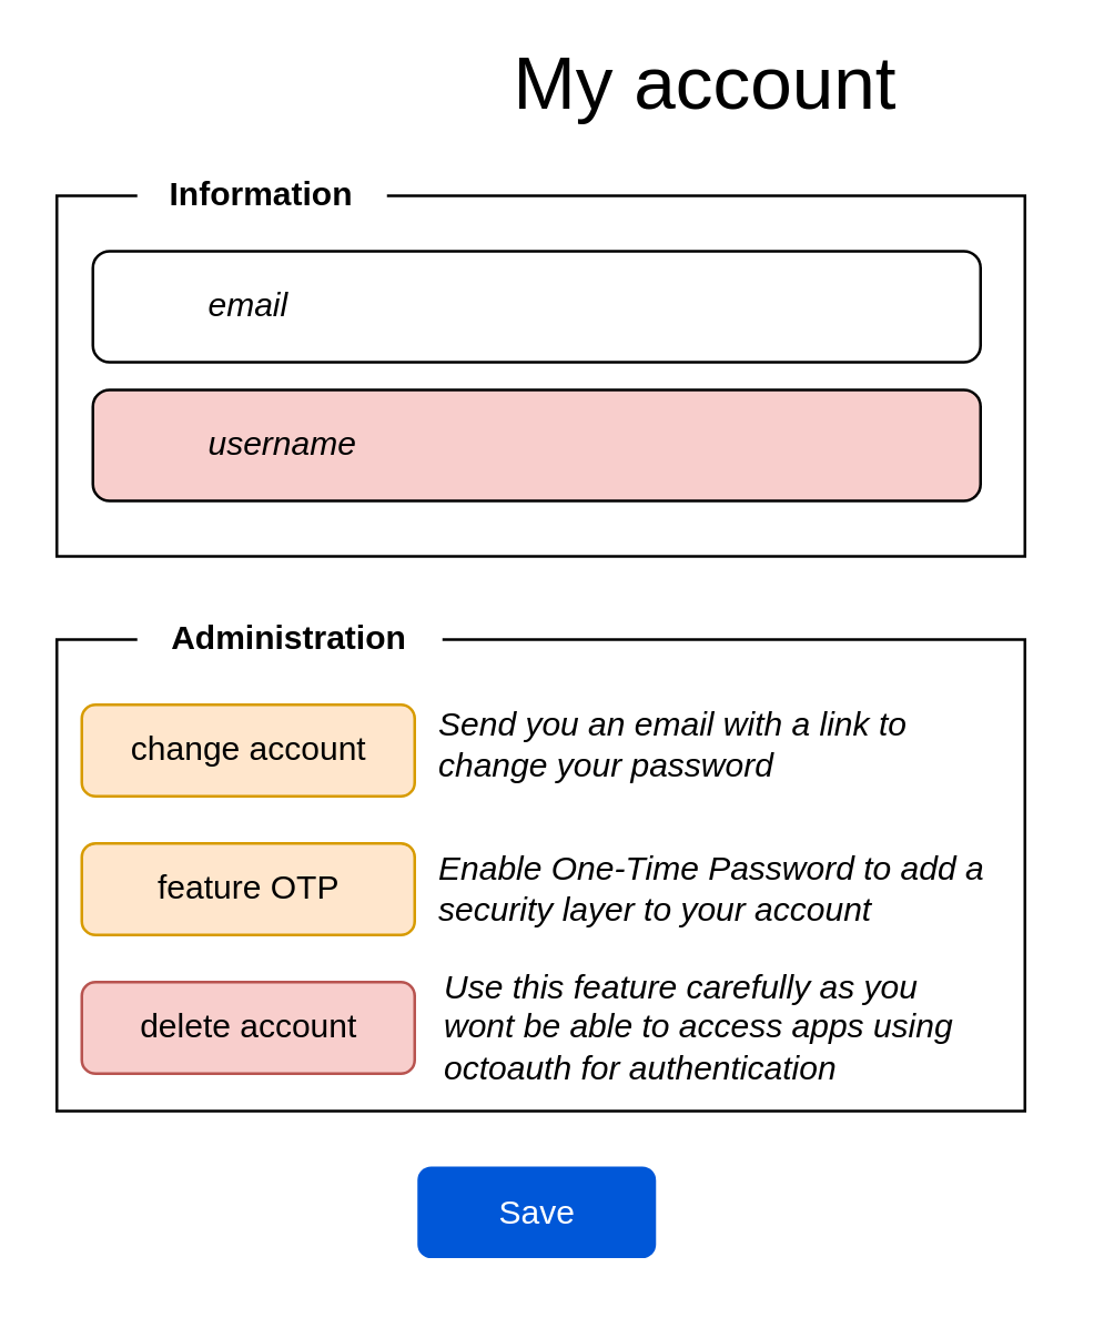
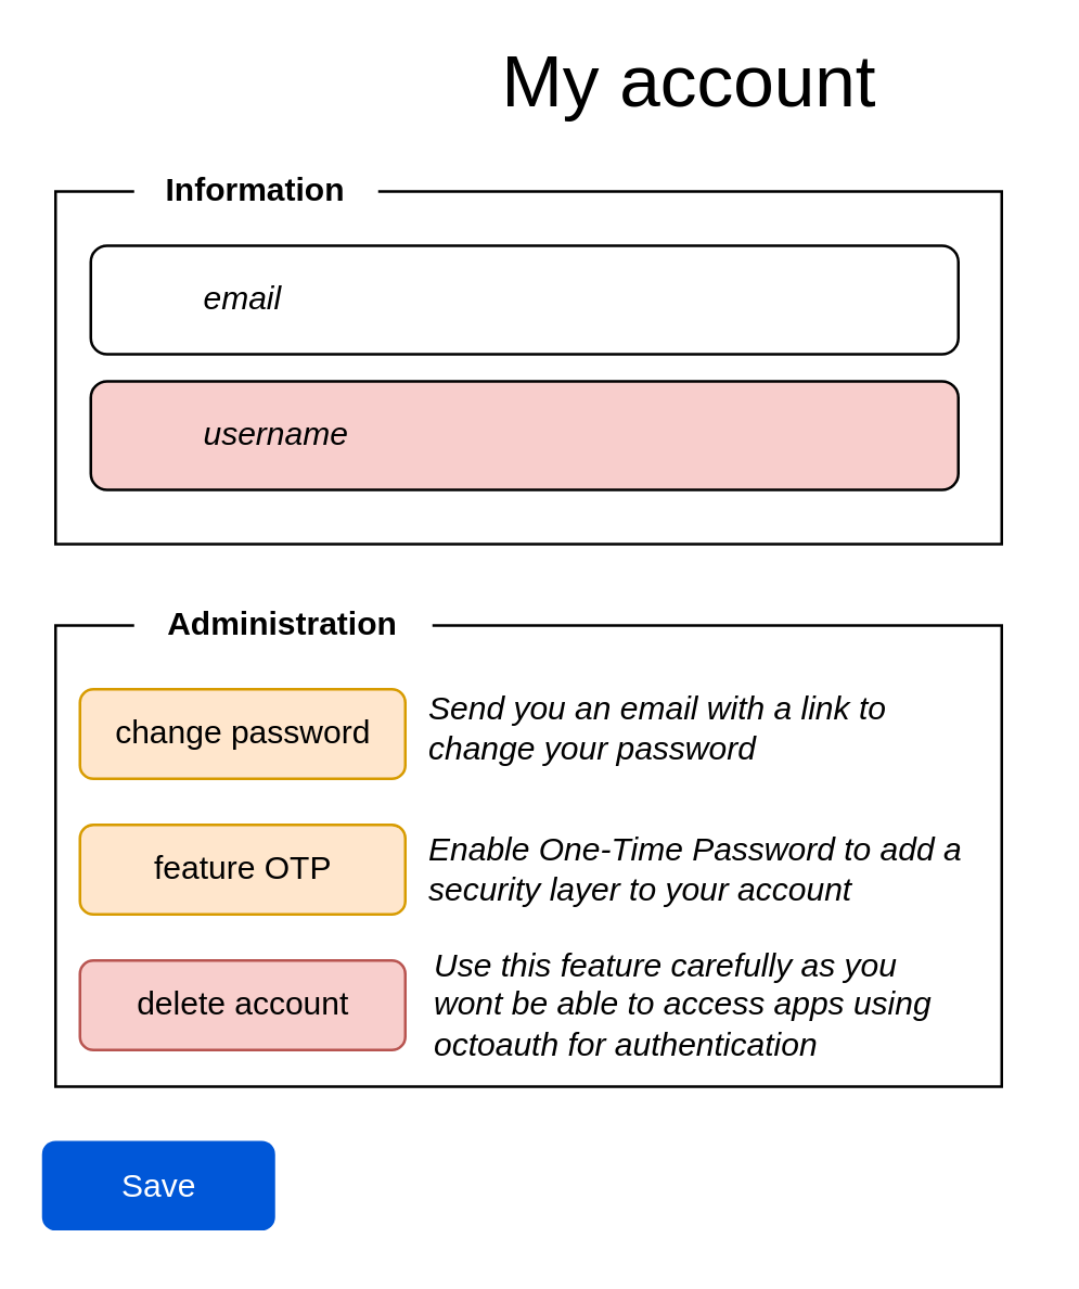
- <mxCell id="15" value="&lt;span&gt;change account&lt;/span&gt;" style="rounded=1;fillColor=#ffe6cc;align=center;strokeColor=#d79b00;html=1;fontSize=12;sketch=0;" vertex="1" parent="1"><mxGeometry x="29" y="253.5" width="120" height="33" as="geometry" /></mxCell>
+ <mxCell id="15" value="&lt;span&gt;change password&lt;/span&gt;" style="rounded=1;fillColor=#ffe6cc;align=center;strokeColor=#d79b00;html=1;fontSize=12;sketch=0;" vertex="1" parent="1"><mxGeometry x="29" y="253.5" width="120" height="33" as="geometry" /></mxCell>
- <mxCell id="12" value="Save" style="rounded=1;fillColor=#0057D8;align=center;strokeColor=none;html=1;fontColor=#ffffff;fontSize=12;sketch=0;" vertex="1" parent="1"><mxGeometry x="150" y="420" width="86" height="33" as="geometry" /></mxCell>
+ <mxCell id="12" value="Save" style="rounded=1;fillColor=#0057D8;align=center;strokeColor=none;html=1;fontColor=#ffffff;fontSize=12;sketch=0;" vertex="1" parent="1"><mxGeometry x="15" y="420" width="86" height="33" as="geometry" /></mxCell>
